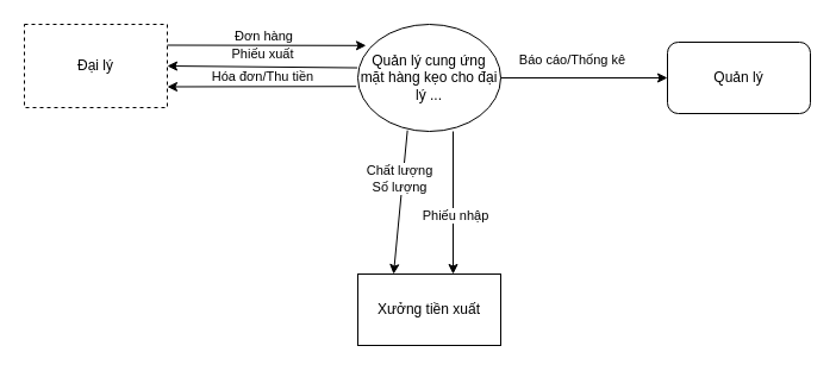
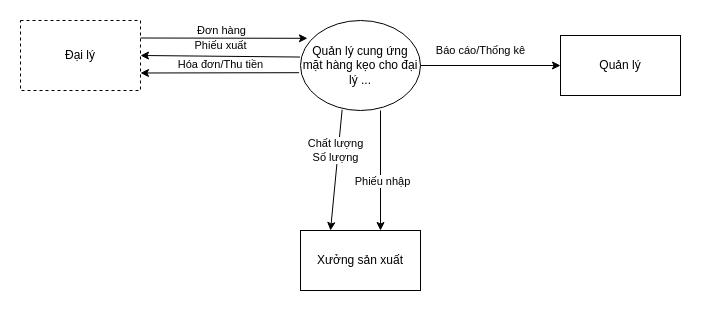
- <mxCell id="8" value="Quản lý" style="whiteSpace=wrap;html=1;rounded=1;" vertex="1" parent="1"><mxGeometry x="560" y="35" width="120" height="60" as="geometry" /></mxCell>
+ <mxCell id="8" value="Quản lý" style="rounded=0;whiteSpace=wrap;html=1;" vertex="1" parent="1"><mxGeometry x="560" y="35" width="120" height="60" as="geometry" /></mxCell>
- <mxCell id="13" value="Xưởng tiền xuất" style="rounded=0;whiteSpace=wrap;html=1;" vertex="1" parent="1"><mxGeometry x="300" y="230" width="120" height="60" as="geometry" /></mxCell>
+ <mxCell id="13" value="Xưởng sản xuất" style="rounded=0;whiteSpace=wrap;html=1;" vertex="1" parent="1"><mxGeometry x="300" y="230" width="120" height="60" as="geometry" /></mxCell>
